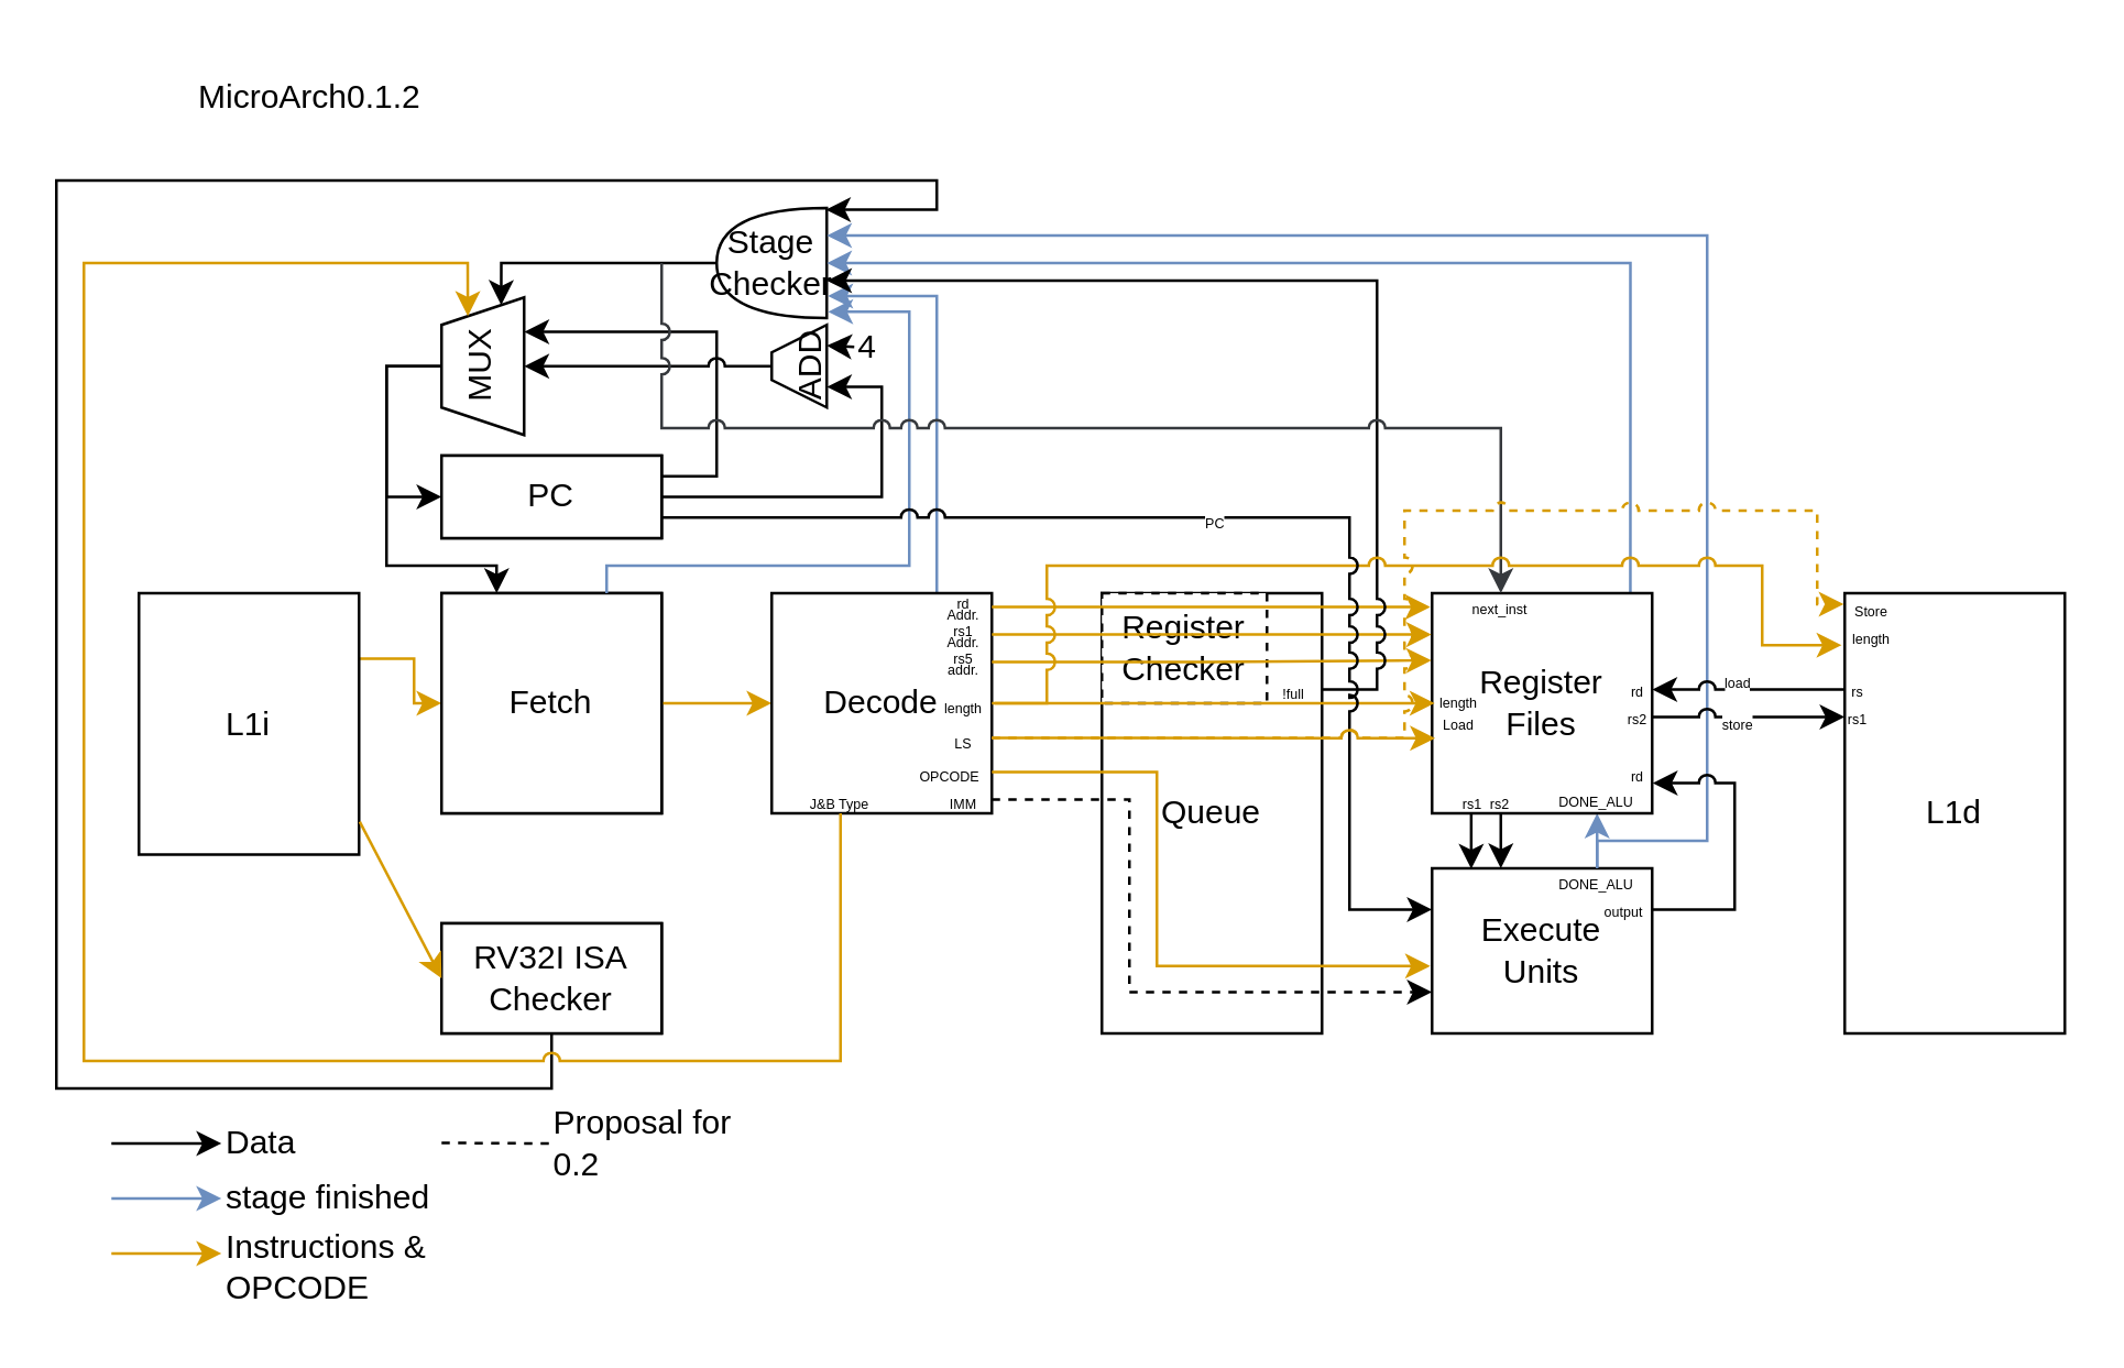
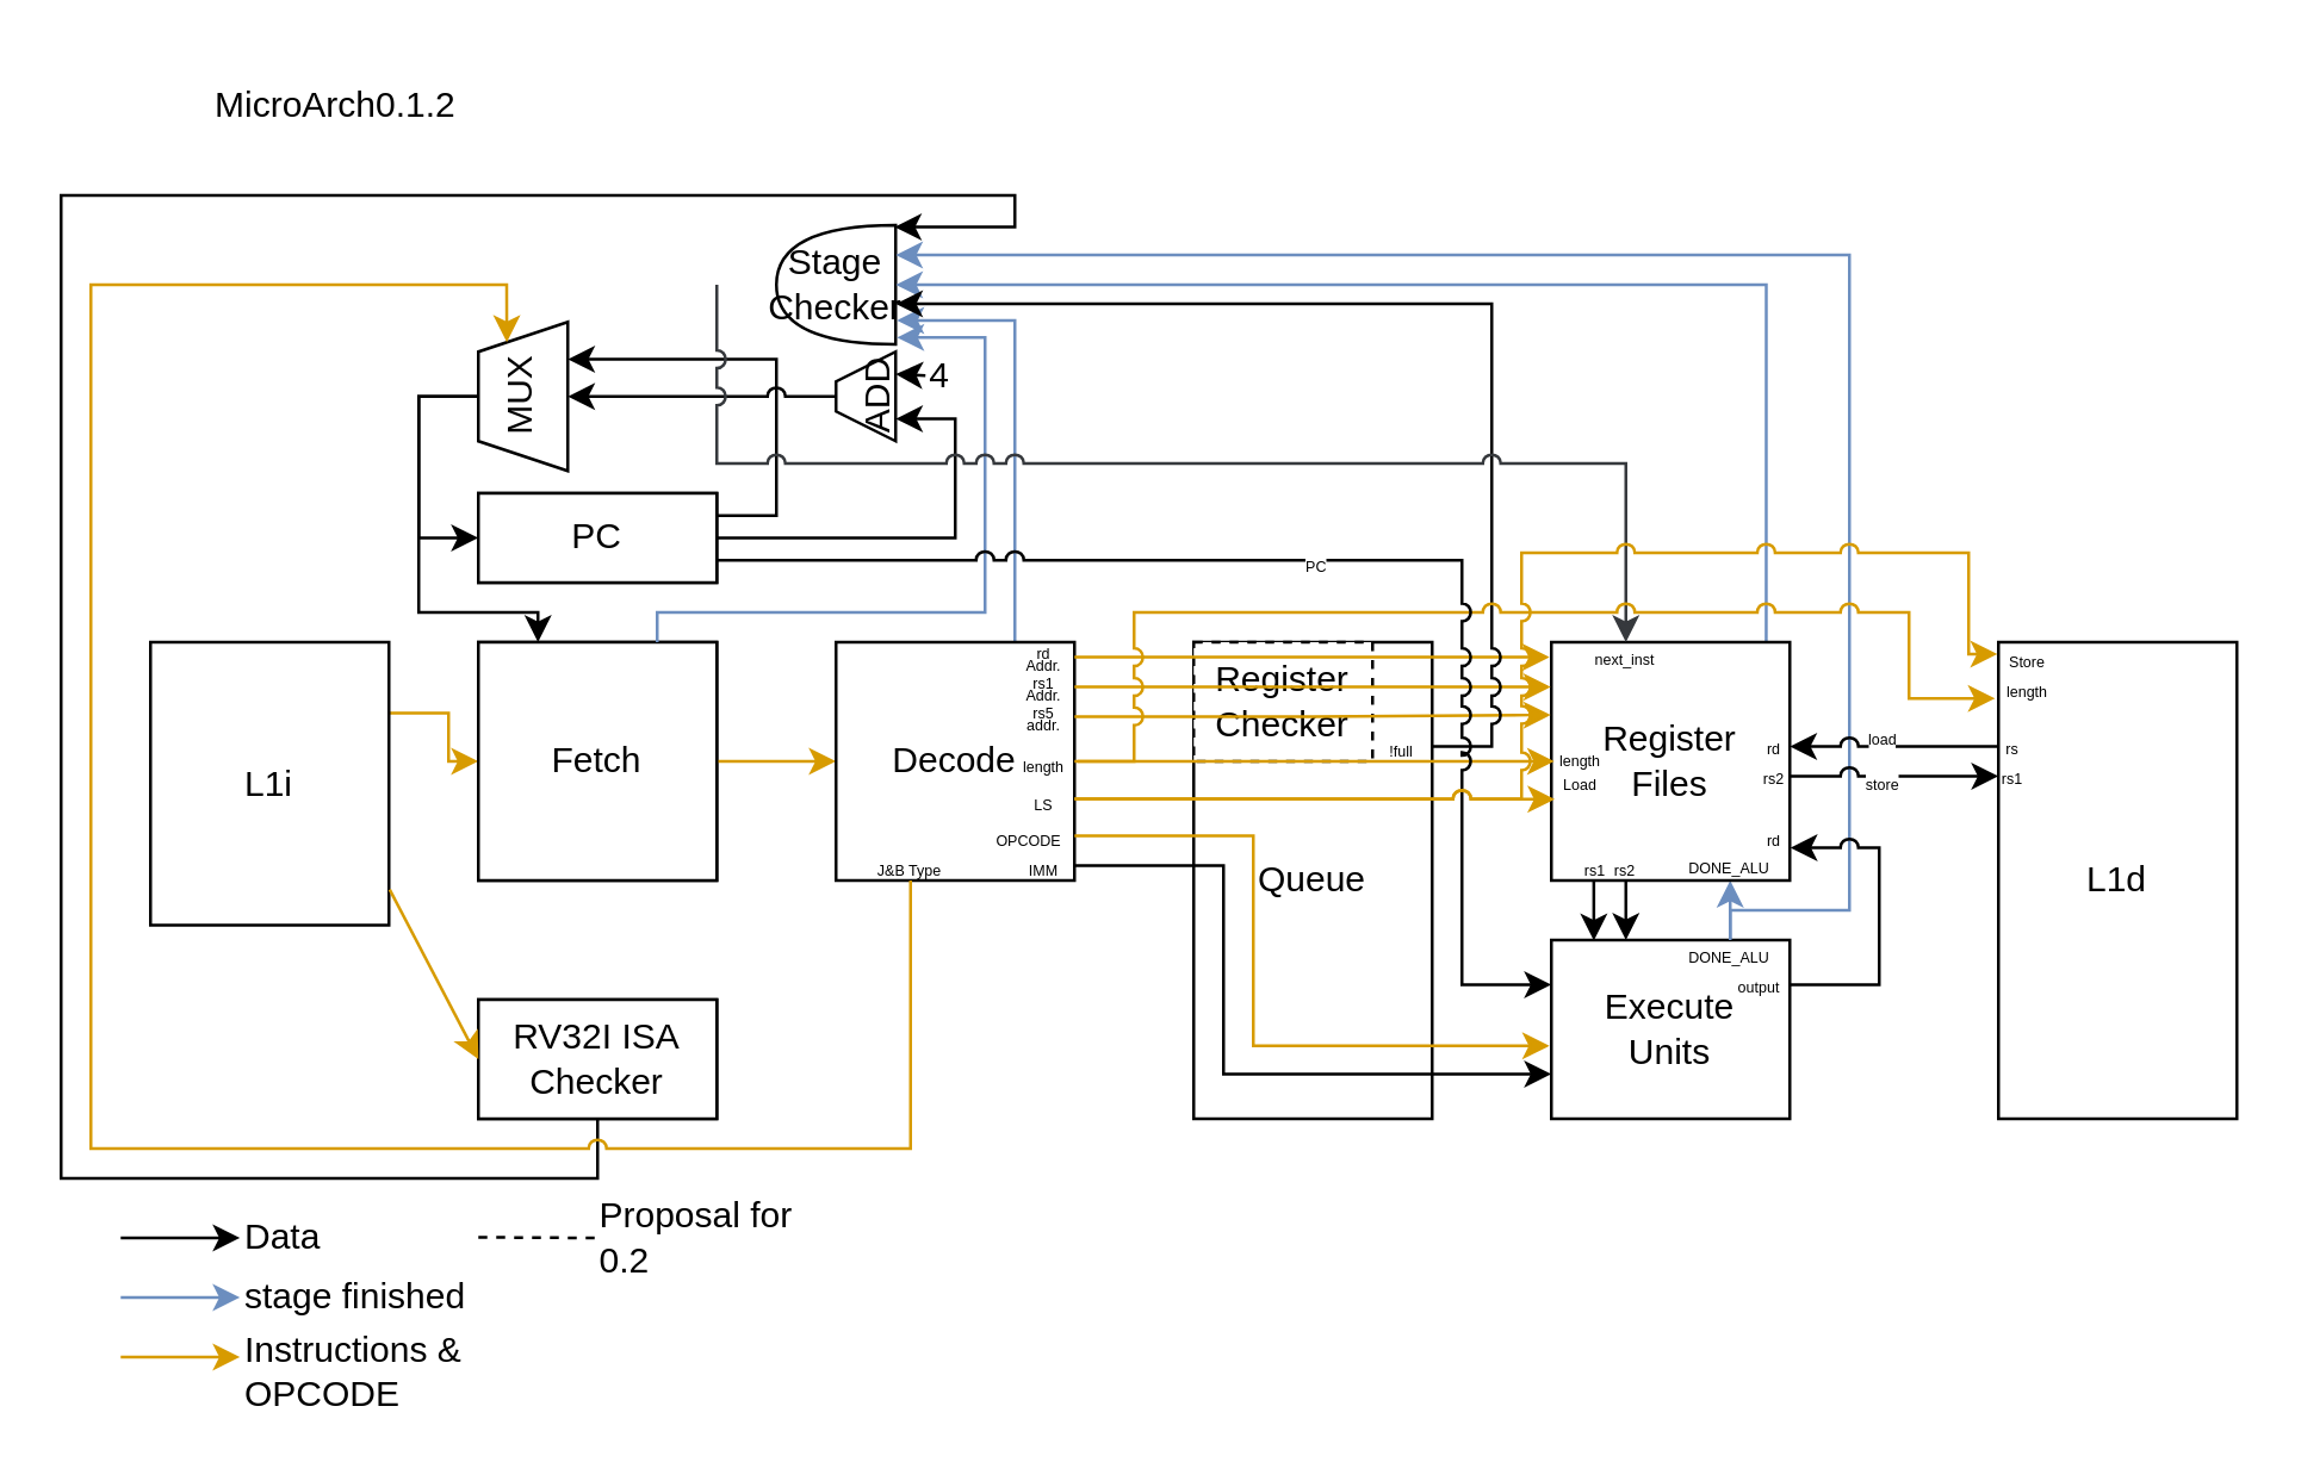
- <mxCell id="29" style="edgeStyle=orthogonalEdgeStyle;rounded=0;orthogonalLoop=1;jettySize=auto;html=1;exitX=1;exitY=0.5;exitDx=0;exitDy=0;exitPerimeter=0;entryX=1;entryY=0.75;entryDx=0;entryDy=0;fillColor=#dae8fc;strokeColor=#000000;" parent="1" source="30" target="27" edge="1"><mxGeometry relative="1" as="geometry"><Array as="points"><mxPoint x="182" y="95" /><mxPoint x="182" y="110" /></Array></mxGeometry></mxCell>
- <mxCell id="94" style="edgeStyle=orthogonalEdgeStyle;rounded=0;orthogonalLoop=1;jettySize=auto;html=1;entryX=-0.004;entryY=0.025;entryDx=0;entryDy=0;entryPerimeter=0;jumpStyle=arc;strokeColor=#D79B00;dashed=1;" edge="1" parent="1" source="43" target="88"><mxGeometry relative="1" as="geometry"><mxPoint x="510" y="185" as="targetPoint" /><Array as="points"><mxPoint x="510" y="268" /><mxPoint x="510" y="185" /><mxPoint x="660" y="185" /><mxPoint x="660" y="219" /></Array></mxGeometry></mxCell>
+ <mxCell id="94" style="edgeStyle=orthogonalEdgeStyle;rounded=0;orthogonalLoop=1;jettySize=auto;html=1;entryX=-0.004;entryY=0.025;entryDx=0;entryDy=0;entryPerimeter=0;jumpStyle=arc;strokeColor=#D79B00;" edge="1" parent="1" source="43" target="88"><mxGeometry relative="1" as="geometry"><mxPoint x="510" y="185" as="targetPoint" /><Array as="points"><mxPoint x="510" y="268" /><mxPoint x="510" y="185" /><mxPoint x="660" y="185" /><mxPoint x="660" y="219" /></Array></mxGeometry></mxCell>
- <mxCell id="5" style="edgeStyle=orthogonalEdgeStyle;rounded=0;orthogonalLoop=1;jettySize=auto;html=1;entryX=0;entryY=0.75;entryDx=0;entryDy=0;dashed=1;" parent="2" source="37" target="15" edge="1"><mxGeometry relative="1" as="geometry"><Array as="points"><mxPoint x="10" y="75" /><mxPoint x="10" y="145" /></Array></mxGeometry></mxCell>
+ <mxCell id="5" style="edgeStyle=orthogonalEdgeStyle;rounded=0;orthogonalLoop=1;jettySize=auto;html=1;entryX=0;entryY=0.75;entryDx=0;entryDy=0;" parent="2" source="37" target="15" edge="1"><mxGeometry relative="1" as="geometry"><Array as="points"><mxPoint x="10" y="75" /><mxPoint x="10" y="145" /></Array></mxGeometry></mxCell>
